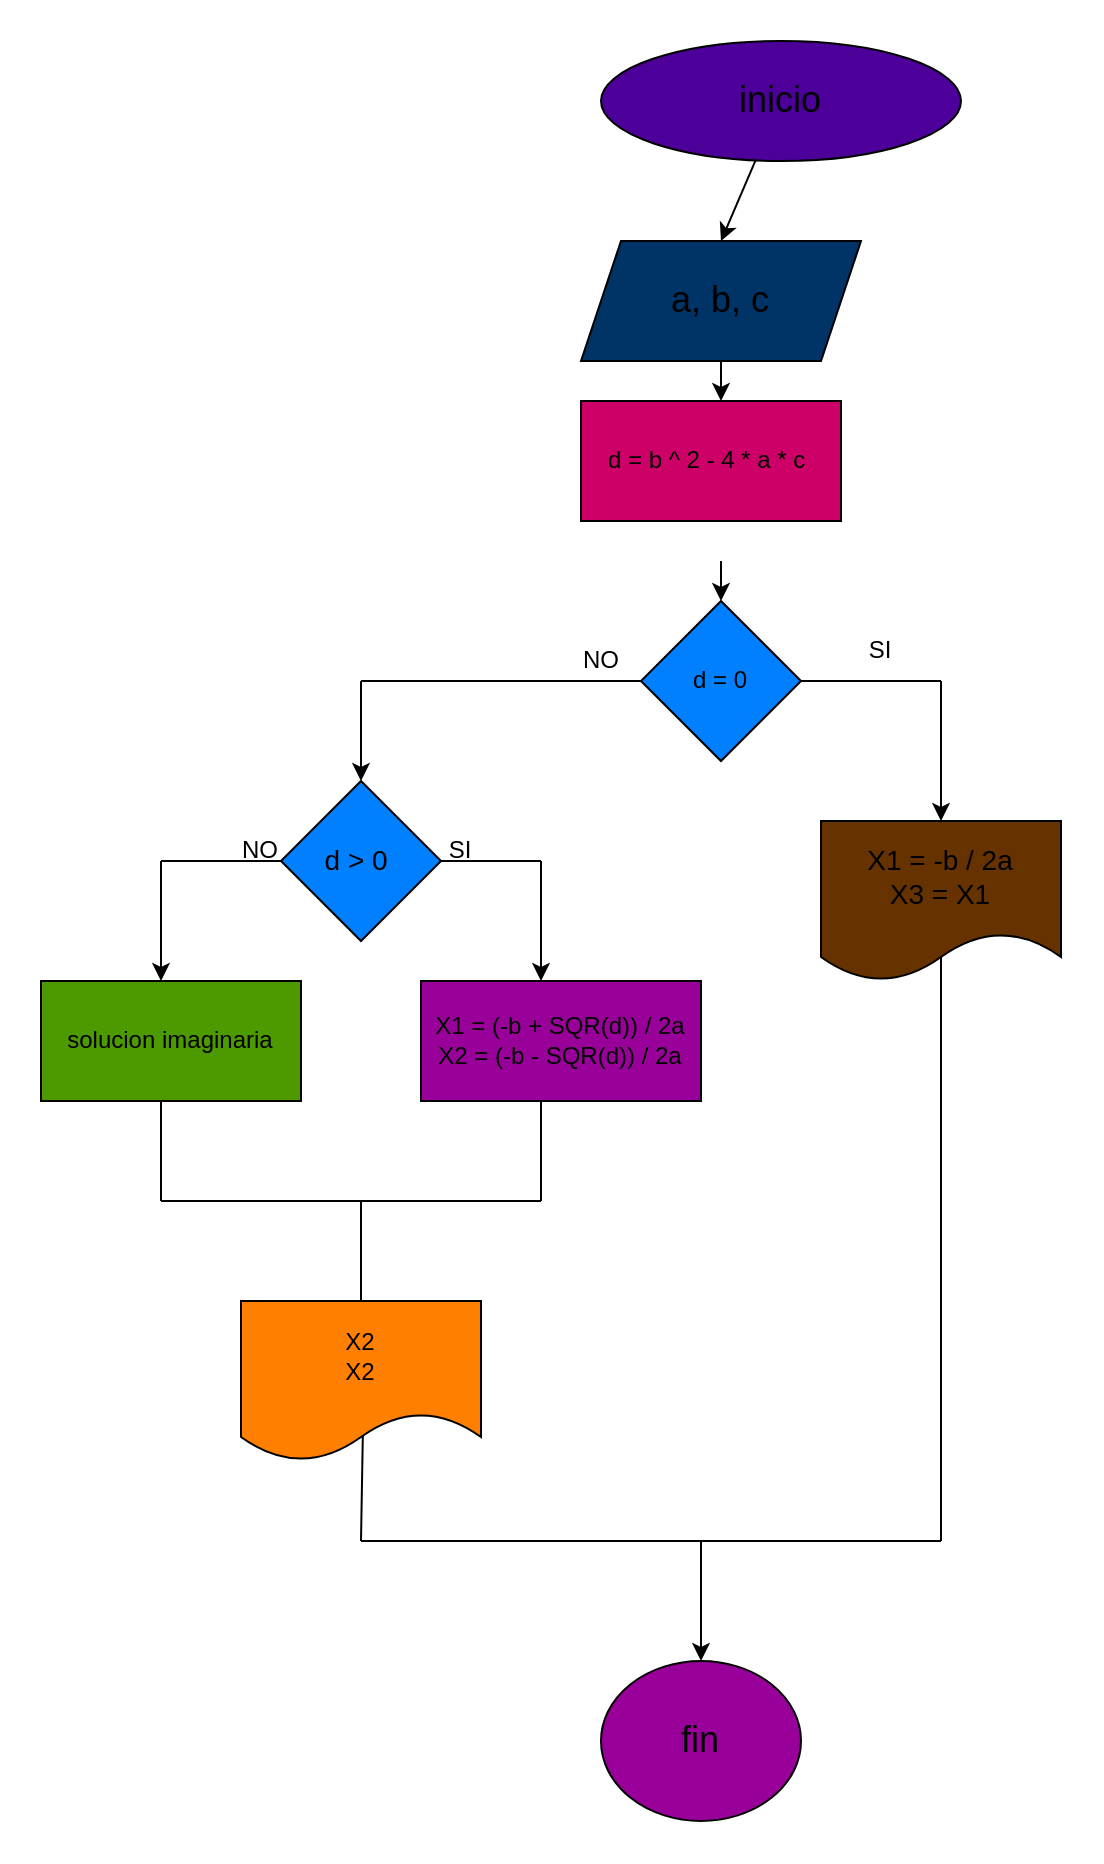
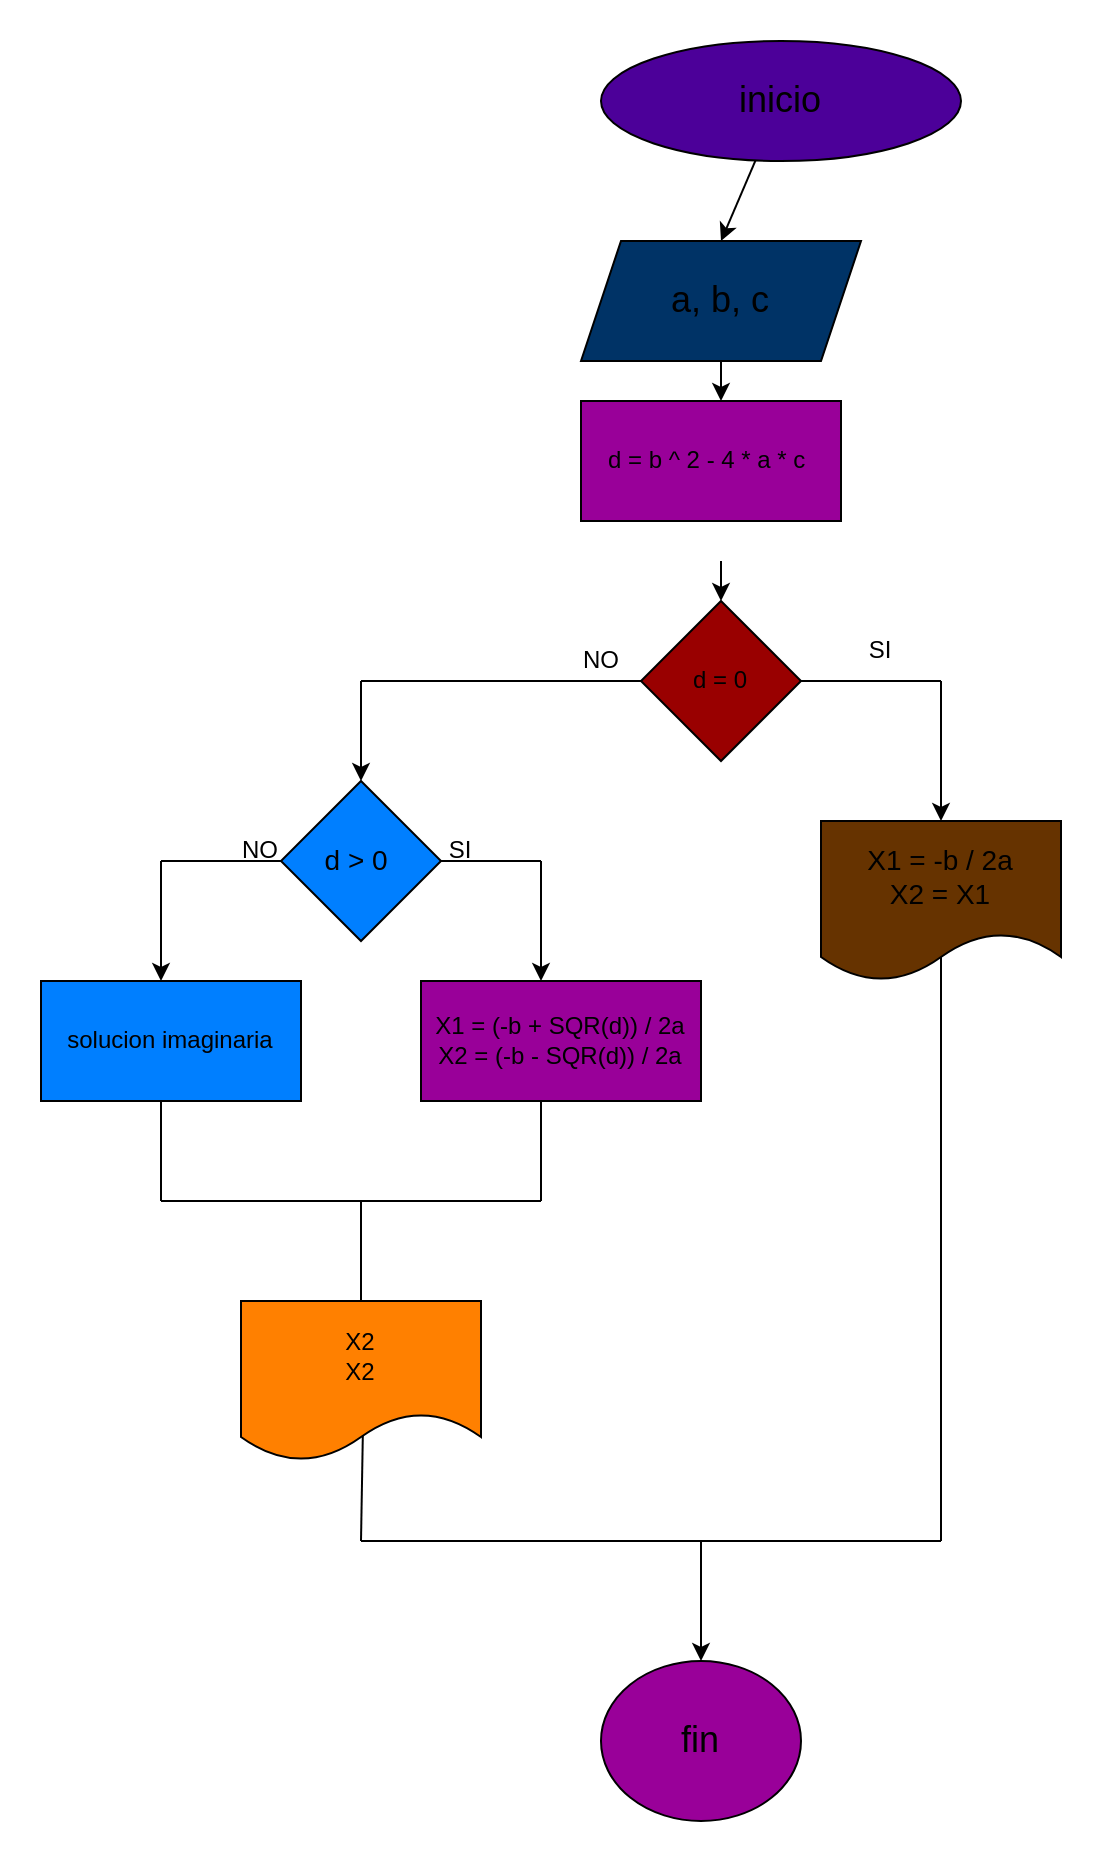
- <mxCell id="34" value="d = b ^ 2 - 4 * a * c&amp;nbsp;" style="rounded=0;whiteSpace=wrap;html=1;fillColor=#CC0066;" vertex="1" parent="1"><mxGeometry x="290" y="200" width="130" height="60" as="geometry" /></mxCell>
+ <mxCell id="34" value="d = b ^ 2 - 4 * a * c&amp;nbsp;" style="rounded=0;whiteSpace=wrap;html=1;fillColor=#990099;" vertex="1" parent="1"><mxGeometry x="290" y="200" width="130" height="60" as="geometry" /></mxCell>
- <mxCell id="13" value="d = 0" style="rhombus;whiteSpace=wrap;html=1;fillColor=#007fff;" vertex="1" parent="1"><mxGeometry x="320" y="300" width="80" height="80" as="geometry" /></mxCell>
+ <mxCell id="13" value="d = 0" style="rhombus;whiteSpace=wrap;html=1;fillColor=#990000;" vertex="1" parent="1"><mxGeometry x="320" y="300" width="80" height="80" as="geometry" /></mxCell>
- <mxCell id="16" value="X1 = -b / 2a&lt;br&gt;X3 = X1" style="shape=document;whiteSpace=wrap;html=1;boundedLbl=1;fontSize=14;fillColor=#663300;" vertex="1" parent="1"><mxGeometry x="410" y="410" width="120" height="80" as="geometry" /></mxCell>
+ <mxCell id="16" value="X1 = -b / 2a&lt;br&gt;X2 = X1" style="shape=document;whiteSpace=wrap;html=1;boundedLbl=1;fontSize=14;fillColor=#663300;" vertex="1" parent="1"><mxGeometry x="410" y="410" width="120" height="80" as="geometry" /></mxCell>
- <mxCell id="22" value="solucion imaginaria" style="rounded=0;whiteSpace=wrap;html=1;fillColor=#4D9900;" vertex="1" parent="1"><mxGeometry x="20" y="490" width="130" height="60" as="geometry" /></mxCell>
+ <mxCell id="22" value="solucion imaginaria" style="rounded=0;whiteSpace=wrap;html=1;fillColor=#007fff;" vertex="1" parent="1"><mxGeometry x="20" y="490" width="130" height="60" as="geometry" /></mxCell>
